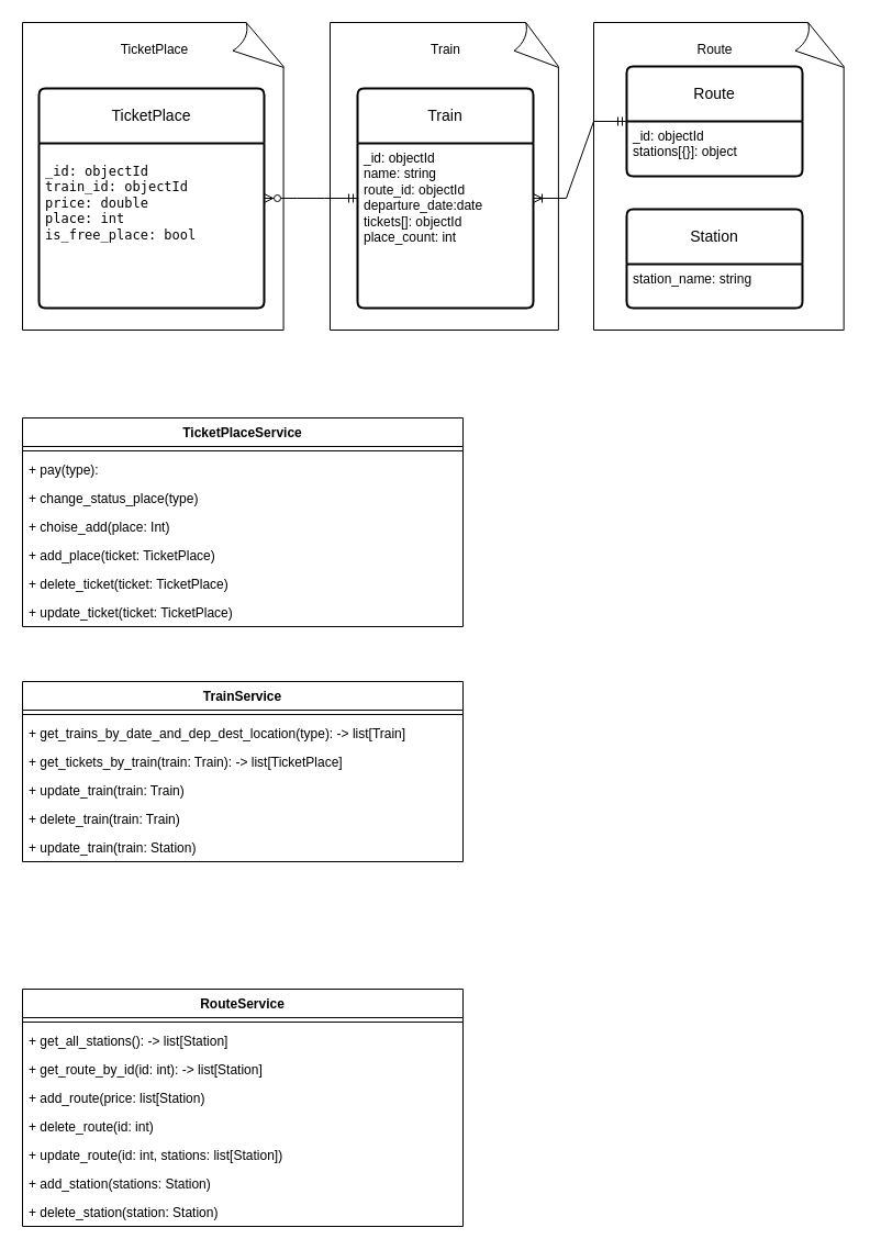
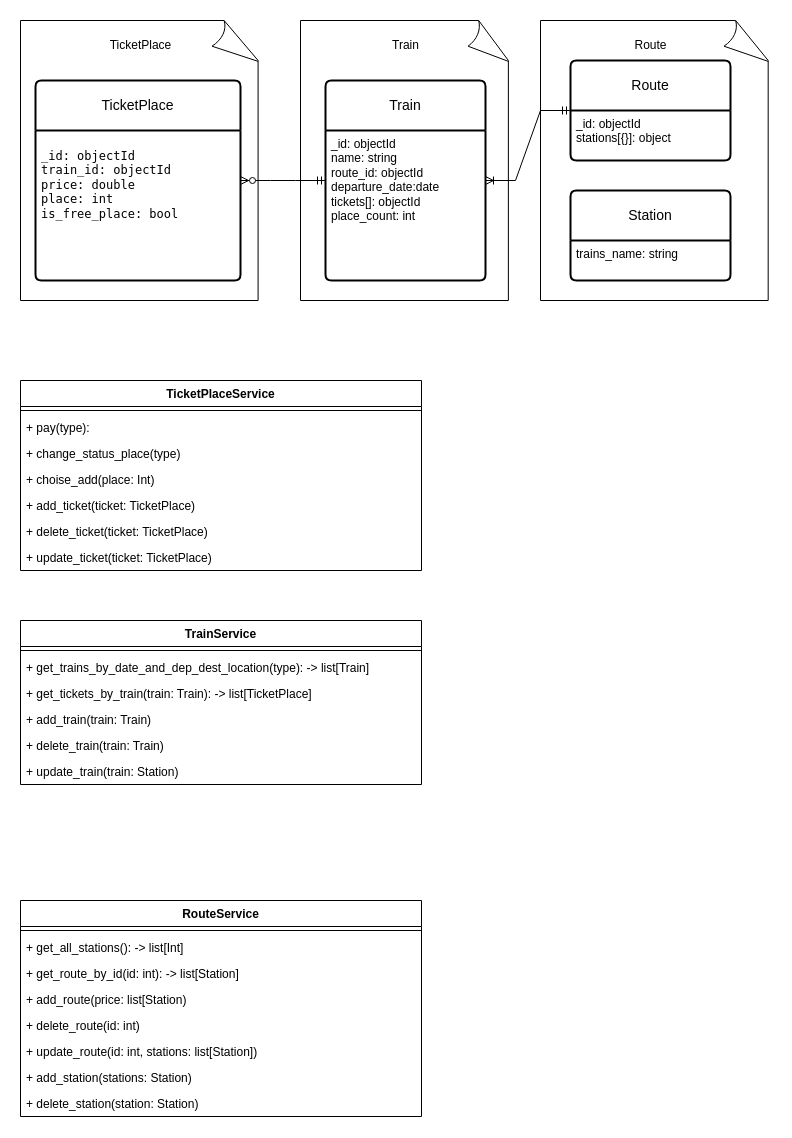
- <mxCell id="7" value="&lt;div&gt;station_name: string&lt;/div&gt;" style="align=left;strokeColor=none;fillColor=none;spacingLeft=4;fontSize=12;verticalAlign=top;resizable=0;rotatable=0;part=1;html=1;" parent="6" vertex="1"><mxGeometry y="50" width="160" height="40" as="geometry" /></mxCell>
+ <mxCell id="7" value="&lt;div&gt;trains_name: string&lt;/div&gt;" style="align=left;strokeColor=none;fillColor=none;spacingLeft=4;fontSize=12;verticalAlign=top;resizable=0;rotatable=0;part=1;html=1;" parent="6" vertex="1"><mxGeometry y="50" width="160" height="40" as="geometry" /></mxCell>
- <mxCell id="23" value="+ add_place(ticket: TicketPlace)" style="text;strokeColor=none;fillColor=none;align=left;verticalAlign=top;spacingLeft=4;spacingRight=4;overflow=hidden;rotatable=0;points=[[0,0.5],[1,0.5]];portConstraint=eastwest;whiteSpace=wrap;html=1;" parent="18" vertex="1"><mxGeometry y="112" width="401" height="26" as="geometry" /></mxCell>
+ <mxCell id="23" value="+ add_ticket(ticket: TicketPlace)" style="text;strokeColor=none;fillColor=none;align=left;verticalAlign=top;spacingLeft=4;spacingRight=4;overflow=hidden;rotatable=0;points=[[0,0.5],[1,0.5]];portConstraint=eastwest;whiteSpace=wrap;html=1;" parent="18" vertex="1"><mxGeometry y="112" width="401" height="26" as="geometry" /></mxCell>
- <mxCell id="30" value="+ update_train(train: Train)" style="text;strokeColor=none;fillColor=none;align=left;verticalAlign=top;spacingLeft=4;spacingRight=4;overflow=hidden;rotatable=0;points=[[0,0.5],[1,0.5]];portConstraint=eastwest;whiteSpace=wrap;html=1;" parent="26" vertex="1"><mxGeometry y="86" width="401" height="26" as="geometry" /></mxCell>
+ <mxCell id="30" value="+ add_train(train: Train)" style="text;strokeColor=none;fillColor=none;align=left;verticalAlign=top;spacingLeft=4;spacingRight=4;overflow=hidden;rotatable=0;points=[[0,0.5],[1,0.5]];portConstraint=eastwest;whiteSpace=wrap;html=1;" parent="26" vertex="1"><mxGeometry y="86" width="401" height="26" as="geometry" /></mxCell>
- <mxCell id="35" value="+ get_all_stations(): -&amp;gt; list[Station]" style="text;strokeColor=none;fillColor=none;align=left;verticalAlign=top;spacingLeft=4;spacingRight=4;overflow=hidden;rotatable=0;points=[[0,0.5],[1,0.5]];portConstraint=eastwest;whiteSpace=wrap;html=1;" parent="33" vertex="1"><mxGeometry y="34" width="401" height="26" as="geometry" /></mxCell>
+ <mxCell id="35" value="+ get_all_stations(): -&amp;gt; list[Int]" style="text;strokeColor=none;fillColor=none;align=left;verticalAlign=top;spacingLeft=4;spacingRight=4;overflow=hidden;rotatable=0;points=[[0,0.5],[1,0.5]];portConstraint=eastwest;whiteSpace=wrap;html=1;" parent="33" vertex="1"><mxGeometry y="34" width="401" height="26" as="geometry" /></mxCell>
